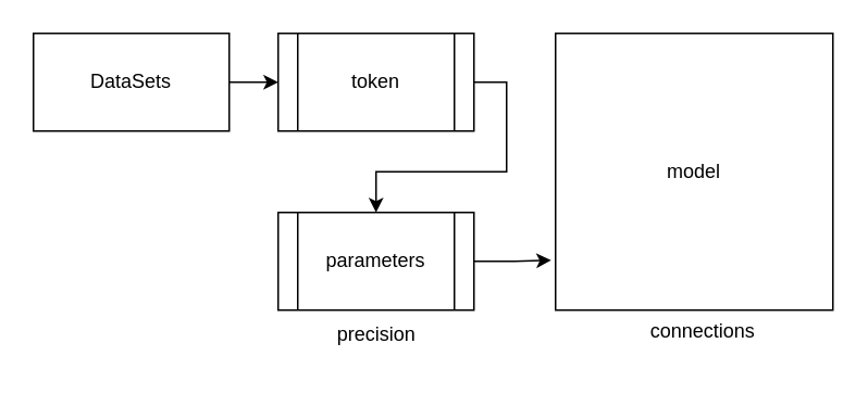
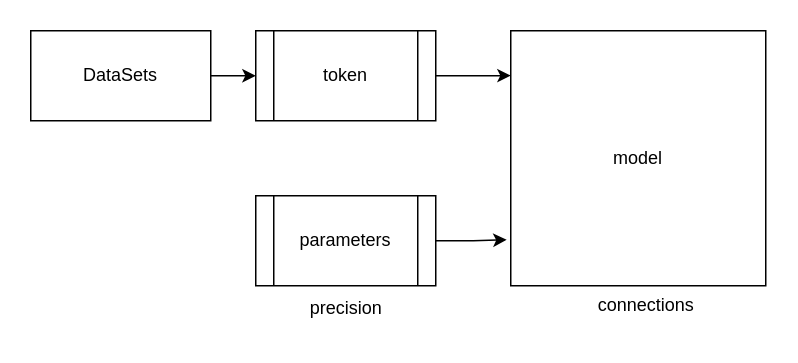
- <mxCell id="7" style="edgeStyle=orthogonalEdgeStyle;rounded=0;orthogonalLoop=1;jettySize=auto;html=1;exitX=1;exitY=0.5;exitDx=0;exitDy=0;" edge="1" parent="1" source="4" target="5"><mxGeometry relative="1" as="geometry" /></mxCell>
+ <mxCell id="7" style="edgeStyle=orthogonalEdgeStyle;rounded=0;orthogonalLoop=1;jettySize=auto;html=1;exitX=1;exitY=0.5;exitDx=0;exitDy=0;entryX=0;entryY=0.176;entryDx=0;entryDy=0;entryPerimeter=0;" edge="1" parent="1" source="4" target="6"><mxGeometry relative="1" as="geometry" /></mxCell>
